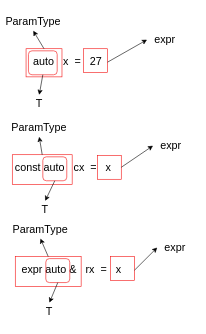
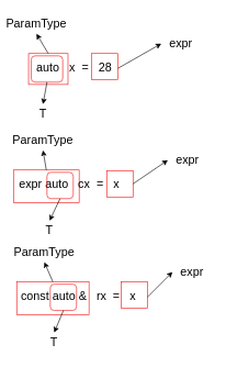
- <mxCell id="4" value="&lt;font style=&quot;font-size: 18px;&quot;&gt;&amp;nbsp;auto&amp;nbsp; &amp;nbsp;x&amp;nbsp; =&amp;nbsp; &amp;nbsp;27&lt;/font&gt;" style="text;strokeColor=none;align=center;fillColor=none;html=1;verticalAlign=middle;whiteSpace=wrap;rounded=0;" vertex="1" parent="1"><mxGeometry x="45" y="87" width="130" height="30" as="geometry" /></mxCell>
+ <mxCell id="4" value="&lt;font style=&quot;font-size: 18px;&quot;&gt;&amp;nbsp;auto&amp;nbsp; &amp;nbsp;x&amp;nbsp; =&amp;nbsp; &amp;nbsp;28&lt;/font&gt;" style="text;strokeColor=none;align=center;fillColor=none;html=1;verticalAlign=middle;whiteSpace=wrap;rounded=0;" vertex="1" parent="1"><mxGeometry x="45" y="87" width="130" height="30" as="geometry" /></mxCell>
- <mxCell id="14" value="&lt;font style=&quot;font-size: 18px;&quot;&gt;const auto&amp;nbsp; &amp;nbsp;cx&amp;nbsp; =&amp;nbsp; &amp;nbsp;x&lt;/font&gt;" style="text;strokeColor=none;align=center;fillColor=none;html=1;verticalAlign=middle;whiteSpace=wrap;rounded=0;" vertex="1" parent="1"><mxGeometry x="20" y="264" width="170" height="30" as="geometry" /></mxCell>
+ <mxCell id="14" value="&lt;font style=&quot;font-size: 18px;&quot;&gt;expr auto&amp;nbsp; &amp;nbsp;cx&amp;nbsp; =&amp;nbsp; &amp;nbsp;x&lt;/font&gt;" style="text;strokeColor=none;align=center;fillColor=none;html=1;verticalAlign=middle;whiteSpace=wrap;rounded=0;" vertex="1" parent="1"><mxGeometry x="20" y="264" width="170" height="30" as="geometry" /></mxCell>
- <mxCell id="24" value="&lt;font style=&quot;font-size: 18px;&quot;&gt;expr auto &amp;amp;&amp;nbsp; &amp;nbsp;rx&amp;nbsp; =&amp;nbsp; &amp;nbsp;x&lt;/font&gt;" style="text;strokeColor=none;align=center;fillColor=none;html=1;verticalAlign=middle;whiteSpace=wrap;rounded=0;" vertex="1" parent="1"><mxGeometry x="24" y="434" width="190" height="30" as="geometry" /></mxCell>
+ <mxCell id="24" value="&lt;font style=&quot;font-size: 18px;&quot;&gt;const auto &amp;amp;&amp;nbsp; &amp;nbsp;rx&amp;nbsp; =&amp;nbsp; &amp;nbsp;x&lt;/font&gt;" style="text;strokeColor=none;align=center;fillColor=none;html=1;verticalAlign=middle;whiteSpace=wrap;rounded=0;" vertex="1" parent="1"><mxGeometry x="24" y="434" width="190" height="30" as="geometry" /></mxCell>
